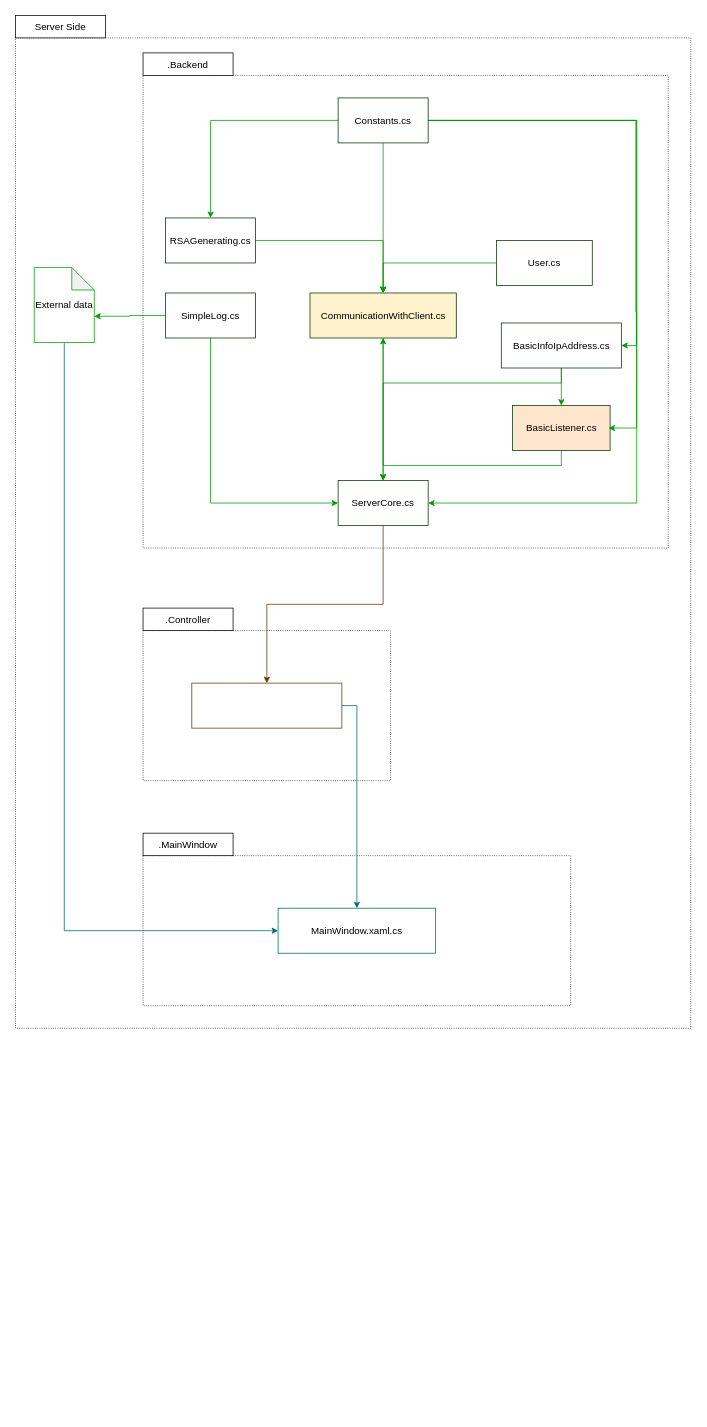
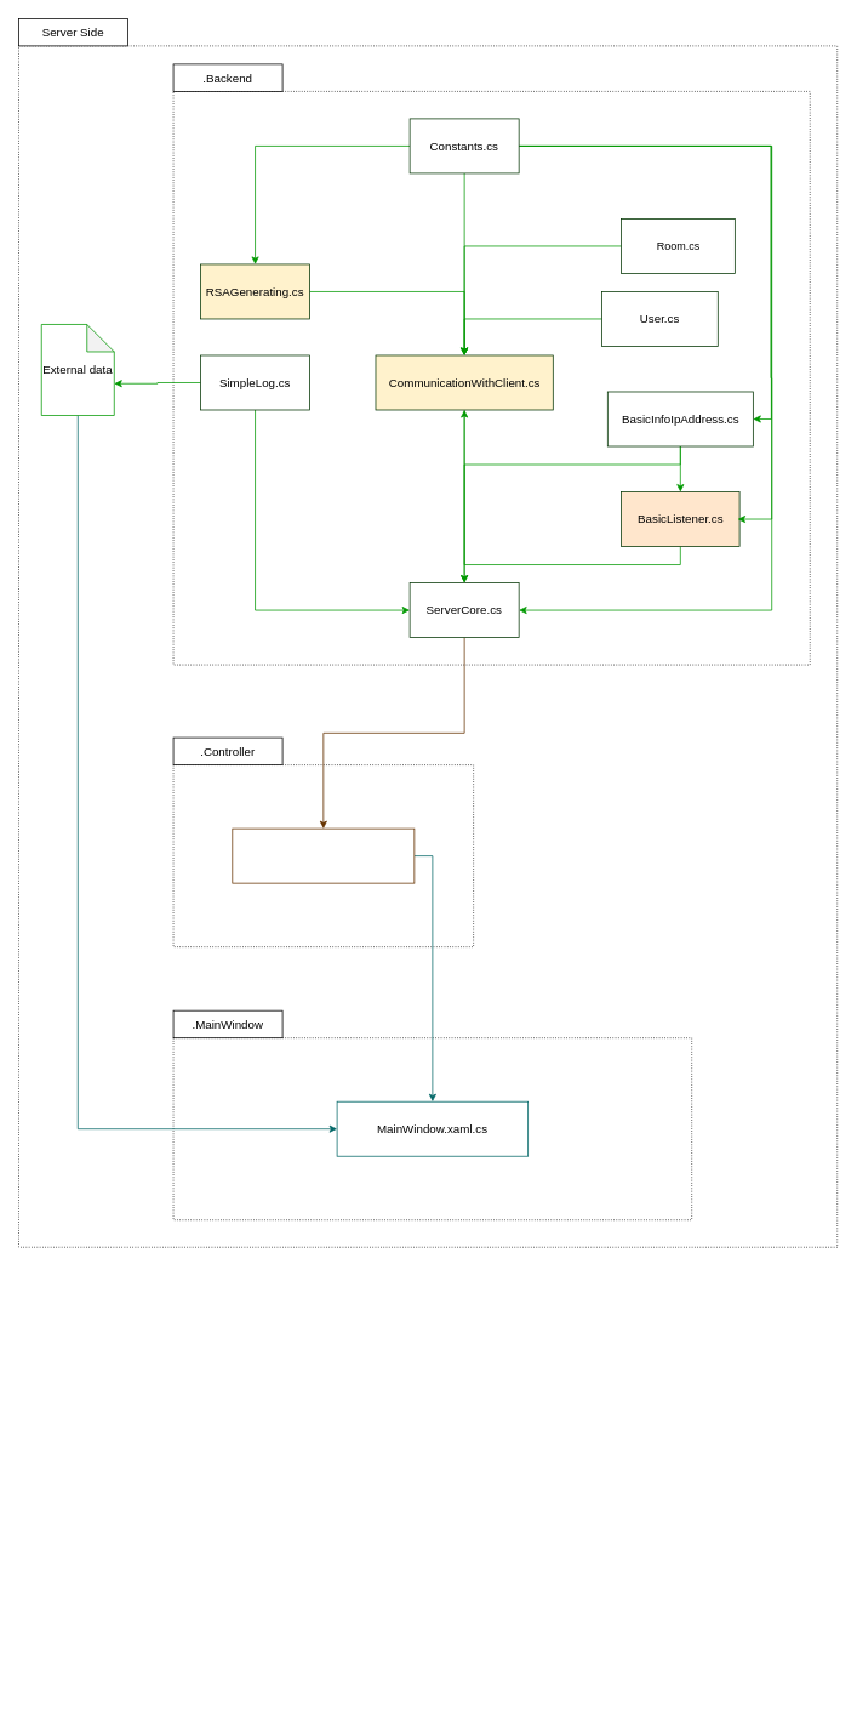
+ <mxCell id="22" style="edgeStyle=orthogonalEdgeStyle;rounded=0;orthogonalLoop=1;jettySize=auto;html=1;exitX=0;exitY=0.5;exitDx=0;exitDy=0;entryX=0.5;entryY=0;entryDx=0;entryDy=0;strokeColor=#009900;fontSize=13;" parent="1" source="23" target="30" edge="1"><mxGeometry relative="1" as="geometry" /></mxCell>
+ <mxCell id="23" value="Room.cs" style="rounded=0;whiteSpace=wrap;html=1;strokeColor=#003300;" parent="1" vertex="1"><mxGeometry x="682.5" y="240" width="125" height="60" as="geometry" /></mxCell>
- <mxCell id="34" value="RSAGenerating.cs" style="rounded=0;whiteSpace=wrap;html=1;strokeColor=#003300;fontSize=13;" parent="1" vertex="1"><mxGeometry x="220" y="290" width="120" height="60" as="geometry" /></mxCell>
+ <mxCell id="34" value="RSAGenerating.cs" style="rounded=0;whiteSpace=wrap;html=1;strokeColor=#003300;fontSize=13;fillColor=#fff2cc;" parent="1" vertex="1"><mxGeometry x="220" y="290" width="120" height="60" as="geometry" /></mxCell>
